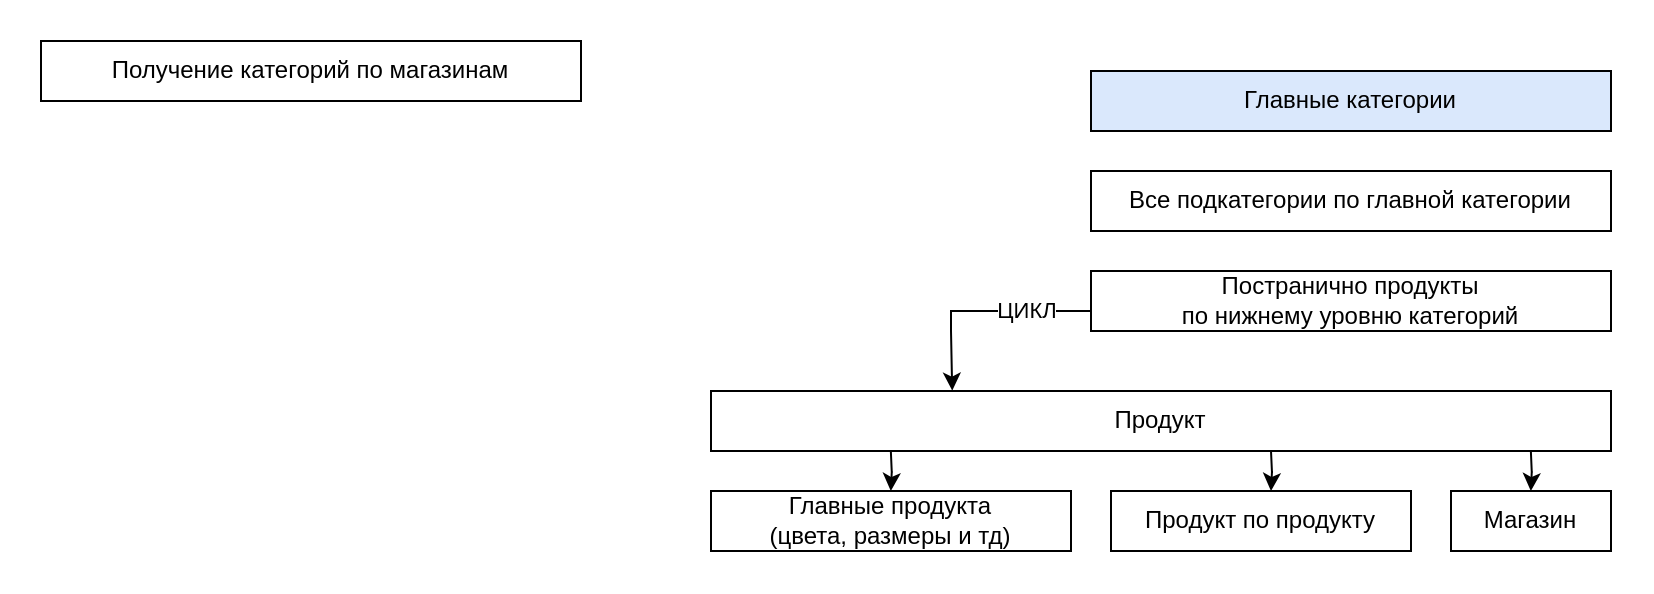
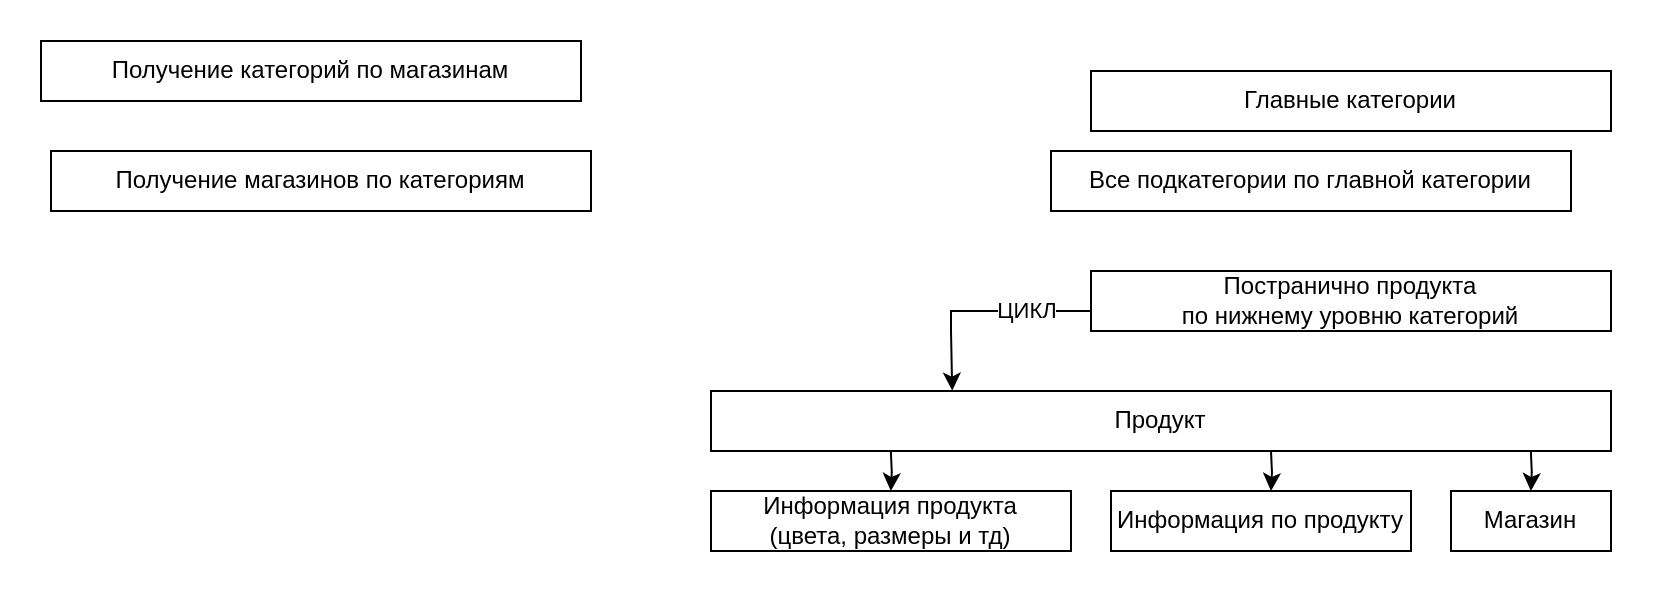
- <mxCell id="3" value="Главные категории" style="rounded=0;whiteSpace=wrap;html=1;fillColor=#dae8fc;" vertex="1" parent="1"><mxGeometry x="545" y="35" width="260" height="30" as="geometry" /></mxCell>
+ <mxCell id="3" value="Главные категории" style="rounded=0;whiteSpace=wrap;html=1;" vertex="1" parent="1"><mxGeometry x="545" y="35" width="260" height="30" as="geometry" /></mxCell>
+ <mxCell id="5" value="Получение магазинов по категориям" style="rounded=0;whiteSpace=wrap;html=1;" vertex="1" parent="1"><mxGeometry x="25" y="75" width="270" height="30" as="geometry" /></mxCell>
- <mxCell id="4" value="Все подкатегории по главной категории" style="rounded=0;whiteSpace=wrap;html=1;" vertex="1" parent="1"><mxGeometry x="545" y="85" width="260" height="30" as="geometry" /></mxCell>
+ <mxCell id="4" value="Все подкатегории по главной категории" style="rounded=0;whiteSpace=wrap;html=1;" vertex="1" parent="1"><mxGeometry x="525" y="75" width="260" height="30" as="geometry" /></mxCell>
- <mxCell id="6" value="Постранично продукты&lt;br&gt;по нижнему уровню категорий" style="rounded=0;whiteSpace=wrap;html=1;" vertex="1" parent="1"><mxGeometry x="545" y="135" width="260" height="30" as="geometry" /></mxCell>
+ <mxCell id="6" value="Постранично продукта&lt;br&gt;по нижнему уровню категорий" style="rounded=0;whiteSpace=wrap;html=1;" vertex="1" parent="1"><mxGeometry x="545" y="135" width="260" height="30" as="geometry" /></mxCell>
- <mxCell id="10" value="Главные продукта&lt;br&gt;(цвета, размеры и тд)" style="rounded=0;whiteSpace=wrap;html=1;" vertex="1" parent="1"><mxGeometry x="355" y="245" width="180" height="30" as="geometry" /></mxCell>
+ <mxCell id="10" value="Информация продукта&lt;br&gt;(цвета, размеры и тд)" style="rounded=0;whiteSpace=wrap;html=1;" vertex="1" parent="1"><mxGeometry x="355" y="245" width="180" height="30" as="geometry" /></mxCell>
- <mxCell id="9" value="Продукт по продукту" style="rounded=0;whiteSpace=wrap;html=1;" vertex="1" parent="1"><mxGeometry x="555" y="245" width="150" height="30" as="geometry" /></mxCell>
+ <mxCell id="9" value="Информация по продукту" style="rounded=0;whiteSpace=wrap;html=1;" vertex="1" parent="1"><mxGeometry x="555" y="245" width="150" height="30" as="geometry" /></mxCell>
